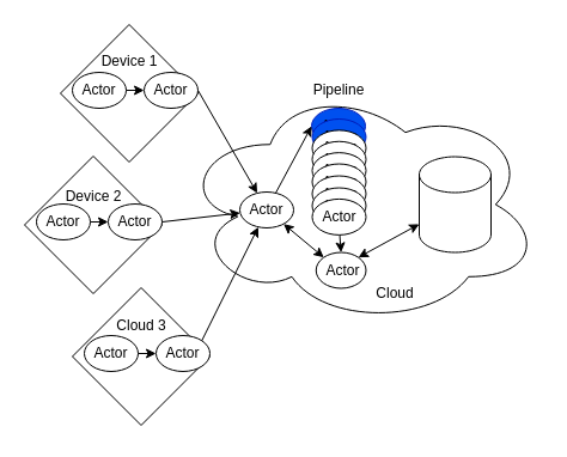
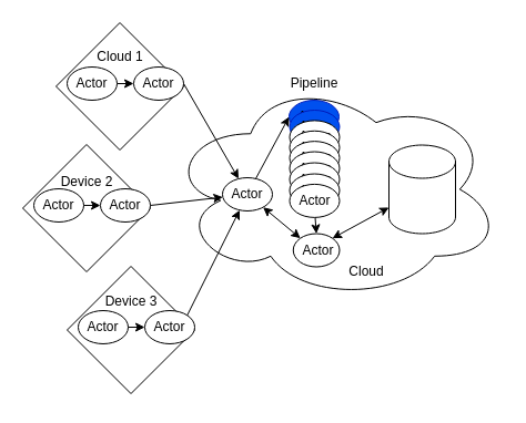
- <mxCell id="64" value="Device 1" style="text;html=1;strokeColor=none;fillColor=none;align=center;verticalAlign=middle;whiteSpace=wrap;rounded=0;" parent="60" vertex="1"><mxGeometry x="17.5" y="-24" width="60" height="30" as="geometry" /></mxCell>
+ <mxCell id="64" value="Cloud 1" style="text;html=1;strokeColor=none;fillColor=none;align=center;verticalAlign=middle;whiteSpace=wrap;rounded=0;" parent="60" vertex="1"><mxGeometry x="17.5" y="-24" width="60" height="30" as="geometry" /></mxCell>
- <mxCell id="6" value="Cloud 3" style="text;html=1;strokeColor=none;fillColor=none;align=center;verticalAlign=middle;whiteSpace=wrap;rounded=0;" parent="2" vertex="1"><mxGeometry x="18" y="-23" width="60" height="30" as="geometry" /></mxCell>
+ <mxCell id="6" value="Device 3" style="text;html=1;strokeColor=none;fillColor=none;align=center;verticalAlign=middle;whiteSpace=wrap;rounded=0;" parent="2" vertex="1"><mxGeometry x="18" y="-23" width="60" height="30" as="geometry" /></mxCell>
